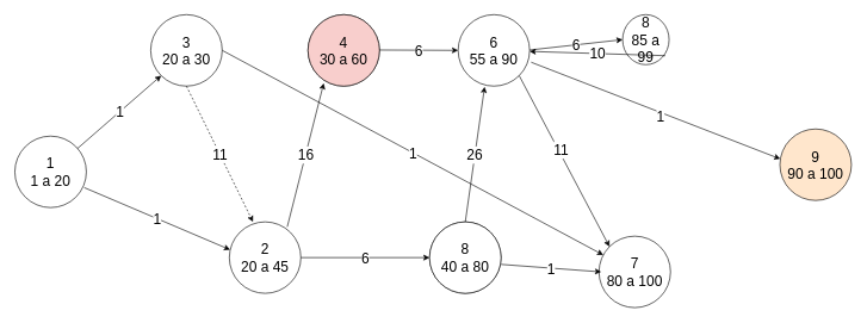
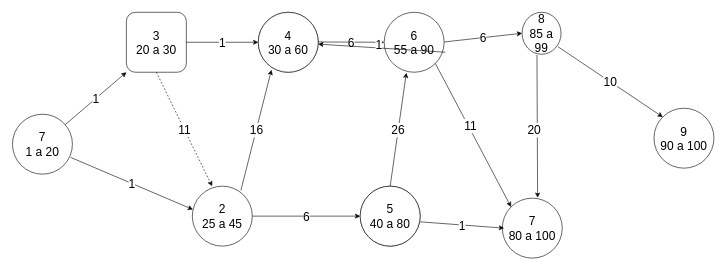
- <mxCell id="2" value="3&lt;br&gt;20 a 30" style="ellipse;whiteSpace=wrap;html=1;aspect=fixed;fontSize=20;" parent="1" vertex="1"><mxGeometry x="210" y="20" width="100" height="100" as="geometry" /></mxCell>
+ <mxCell id="2" value="3&lt;br&gt;20 a 30" style="whiteSpace=wrap;html=1;aspect=fixed;fontSize=20;rounded=1;" parent="1" vertex="1"><mxGeometry x="210" y="20" width="100" height="100" as="geometry" /></mxCell>
- <mxCell id="11" value="4&lt;br&gt;30 a 60" style="ellipse;whiteSpace=wrap;html=1;aspect=fixed;fontSize=20;fillColor=#f8cecc;" parent="1" vertex="1"><mxGeometry x="430" y="20" width="100" height="100" as="geometry" /></mxCell>
+ <mxCell id="11" value="4&lt;br&gt;30 a 60" style="ellipse;whiteSpace=wrap;html=1;aspect=fixed;fontSize=20;" parent="1" vertex="1"><mxGeometry x="430" y="20" width="100" height="100" as="geometry" /></mxCell>
- <mxCell id="25" value="10" style="endArrow=classic;html=1;fontSize=20;exitX=0.92;exitY=0.82;exitDx=0;exitDy=0;exitPerimeter=0;" parent="1" source="5" target="4" edge="1"><mxGeometry width="50" height="50" relative="1" as="geometry"><mxPoint x="770" y="99.5" as="sourcePoint" /><mxPoint x="900" y="100" as="targetPoint" /></mxGeometry></mxCell>
+ <mxCell id="25" value="10" style="endArrow=classic;html=1;fontSize=20;exitX=0.92;exitY=0.82;exitDx=0;exitDy=0;entryX=0;entryY=0;entryDx=0;entryDy=0;exitPerimeter=0;" parent="1" source="5" target="9" edge="1"><mxGeometry width="50" height="50" relative="1" as="geometry"><mxPoint x="770" y="99.5" as="sourcePoint" /><mxPoint x="900" y="100" as="targetPoint" /></mxGeometry></mxCell>
- <mxCell id="26" value="1" style="endArrow=classic;html=1;fontSize=20;entryX=0.004;entryY=0.419;entryDx=0;entryDy=0;exitX=1.021;exitY=0.666;exitDx=0;exitDy=0;entryPerimeter=0;exitPerimeter=0;" parent="1" source="4" target="9" edge="1"><mxGeometry x="0.051" y="-5" width="50" height="50" relative="1" as="geometry"><mxPoint x="710" y="379.5" as="sourcePoint" /><mxPoint x="850" y="380" as="targetPoint" /><mxPoint as="offset" /></mxGeometry></mxCell>
+ <mxCell id="26" value="1" style="endArrow=classic;html=1;fontSize=20;exitX=1.021;exitY=0.666;exitDx=0;exitDy=0;exitPerimeter=0;" parent="1" source="4" target="11" edge="1"><mxGeometry x="0.051" y="-5" width="50" height="50" relative="1" as="geometry"><mxPoint x="710" y="379.5" as="sourcePoint" /><mxPoint x="850" y="380" as="targetPoint" /><mxPoint as="offset" /></mxGeometry></mxCell>
- <mxCell id="15" value="1" style="endArrow=classic;html=1;fontSize=20;exitX=1;exitY=0.5;exitDx=0;exitDy=0;" parent="1" source="2" target="8" edge="1"><mxGeometry width="50" height="50" relative="1" as="geometry"><mxPoint x="127" y="272" as="sourcePoint" /><mxPoint x="331" y="359" as="targetPoint" /></mxGeometry></mxCell>
+ <mxCell id="15" value="1" style="endArrow=classic;html=1;fontSize=20;entryX=0;entryY=0.5;entryDx=0;entryDy=0;exitX=1;exitY=0.5;exitDx=0;exitDy=0;" parent="1" source="2" target="11" edge="1"><mxGeometry width="50" height="50" relative="1" as="geometry"><mxPoint x="127" y="272" as="sourcePoint" /><mxPoint x="331" y="359" as="targetPoint" /></mxGeometry></mxCell>
- <mxCell id="9" value="9&lt;br&gt;90 a 100" style="ellipse;whiteSpace=wrap;html=1;aspect=fixed;fontSize=20;fillColor=#ffe6cc;" parent="1" vertex="1"><mxGeometry x="1090" y="180" width="100" height="100" as="geometry" /></mxCell>
+ <mxCell id="9" value="9&lt;br&gt;90 a 100" style="ellipse;whiteSpace=wrap;html=1;aspect=fixed;fontSize=20;" parent="1" vertex="1"><mxGeometry x="1090" y="180" width="100" height="100" as="geometry" /></mxCell>
- <mxCell id="10" value="1&lt;br&gt;1 a &lt;font style=&quot;font-size: 20px&quot;&gt;20&lt;/font&gt;" style="ellipse;whiteSpace=wrap;html=1;aspect=fixed;fontSize=20;" parent="1" vertex="1"><mxGeometry x="20" y="190" width="100" height="100" as="geometry" /></mxCell>
+ <mxCell id="10" value="7&lt;br&gt;1 a &lt;font style=&quot;font-size: 20px&quot;&gt;20&lt;/font&gt;" style="ellipse;whiteSpace=wrap;html=1;aspect=fixed;fontSize=20;" parent="1" vertex="1"><mxGeometry x="20" y="190" width="100" height="100" as="geometry" /></mxCell>
+ <mxCell id="27" value="20" style="endArrow=classic;html=1;fontSize=20;entryX=0.589;entryY=-0.006;entryDx=0;entryDy=0;exitX=0.382;exitY=1.018;exitDx=0;exitDy=0;entryPerimeter=0;exitPerimeter=0;" edge="1" parent="1" source="5" target="8"><mxGeometry x="0.051" y="-5" width="50" height="50" relative="1" as="geometry"><mxPoint x="752.1" y="96.6" as="sourcePoint" /><mxPoint x="1100.4" y="231.9" as="targetPoint" /><mxPoint as="offset" /></mxGeometry></mxCell>
- <mxCell id="6" value="2&lt;br&gt;20 a 45" style="ellipse;whiteSpace=wrap;html=1;aspect=fixed;fontSize=20;" parent="1" vertex="1"><mxGeometry x="320" y="310" width="100" height="100" as="geometry" /></mxCell>
+ <mxCell id="6" value="2&lt;br&gt;25 a 45" style="ellipse;whiteSpace=wrap;html=1;aspect=fixed;fontSize=20;" parent="1" vertex="1"><mxGeometry x="320" y="310" width="100" height="100" as="geometry" /></mxCell>
- <mxCell id="12" value="8&lt;br&gt;40 a 80" style="ellipse;whiteSpace=wrap;html=1;aspect=fixed;fontSize=20;" parent="1" vertex="1"><mxGeometry x="600" y="310" width="100" height="100" as="geometry" /></mxCell>
+ <mxCell id="12" value="5&lt;br&gt;40 a 80" style="ellipse;whiteSpace=wrap;html=1;aspect=fixed;fontSize=20;" parent="1" vertex="1"><mxGeometry x="600" y="310" width="100" height="100" as="geometry" /></mxCell>
